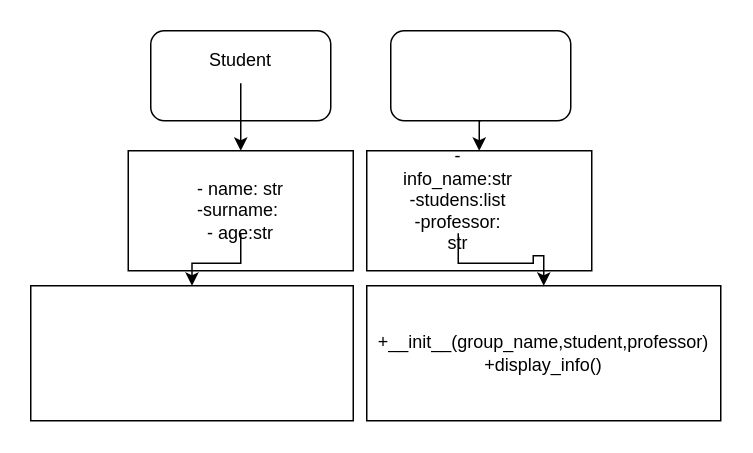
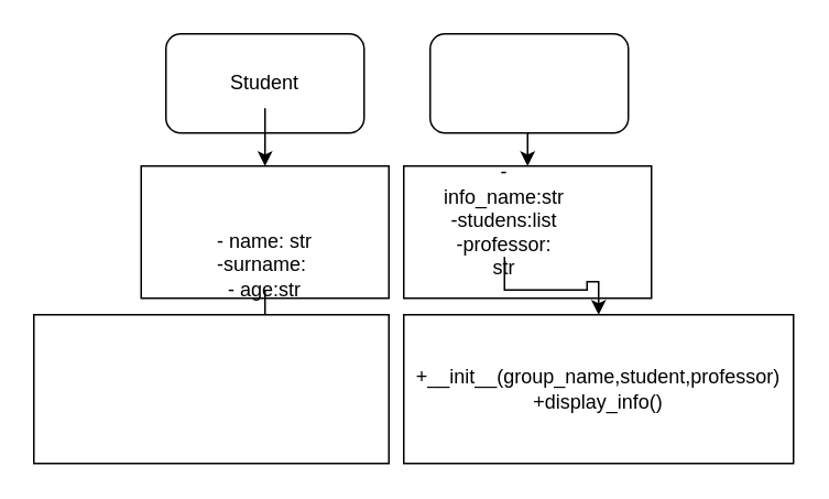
- <mxCell id="6" value="Student" style="text;html=1;align=center;verticalAlign=middle;whiteSpace=wrap;rounded=0;" vertex="1" parent="1"><mxGeometry x="130" y="25" width="60" height="30" as="geometry" /></mxCell>
+ <mxCell id="6" value="Student" style="text;html=1;align=center;verticalAlign=middle;whiteSpace=wrap;rounded=0;" vertex="1" parent="1"><mxGeometry x="130" y="35" width="60" height="30" as="geometry" /></mxCell>
- <mxCell id="9" value="- name: str&lt;div&gt;-surname:&amp;nbsp;&lt;/div&gt;&lt;div&gt;- age:str&lt;/div&gt;" style="text;html=1;align=center;verticalAlign=middle;whiteSpace=wrap;rounded=0;" vertex="1" parent="1"><mxGeometry x="130" y="125" width="60" height="30" as="geometry" /></mxCell>
+ <mxCell id="9" value="- name: str&lt;div&gt;-surname:&amp;nbsp;&lt;/div&gt;&lt;div&gt;- age:str&lt;/div&gt;" style="text;html=1;align=center;verticalAlign=middle;whiteSpace=wrap;rounded=0;" vertex="1" parent="1"><mxGeometry x="130" y="145" width="60" height="30" as="geometry" /></mxCell>
